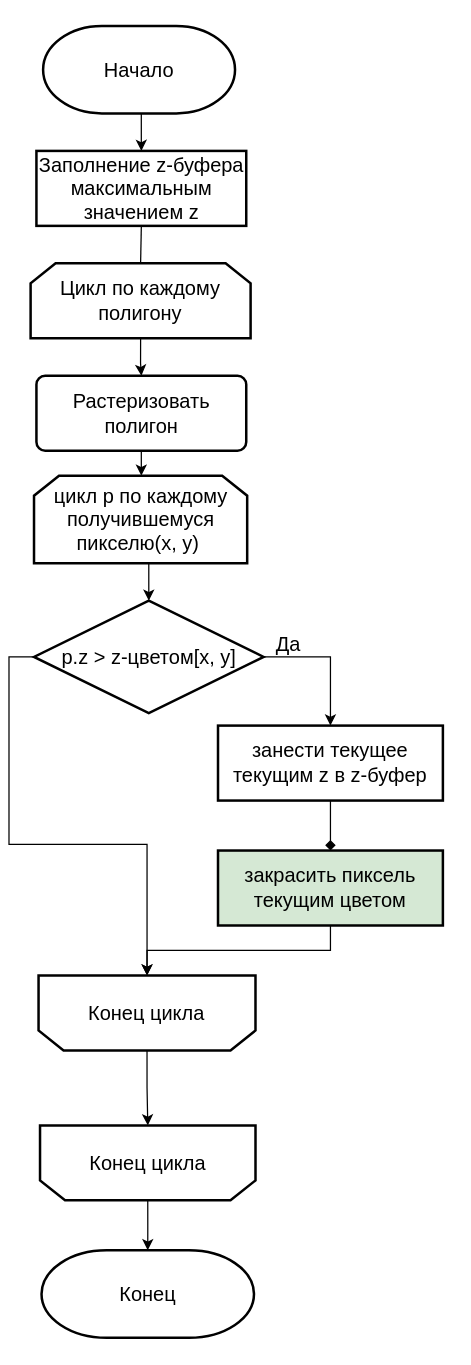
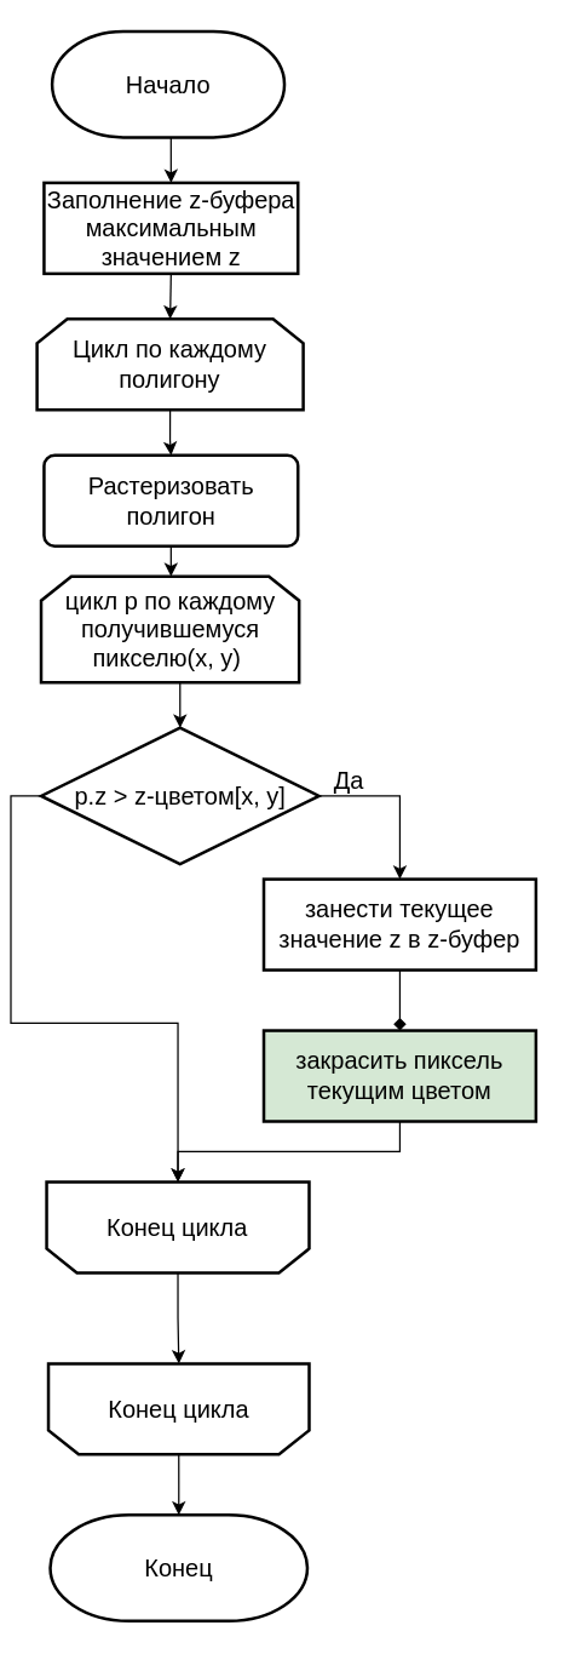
- <mxCell id="5" style="edgeStyle=orthogonalEdgeStyle;rounded=0;orthogonalLoop=1;jettySize=auto;html=1;exitX=0.5;exitY=1;exitDx=0;exitDy=0;entryX=0.5;entryY=0;entryDx=0;entryDy=0;fontSize=16;endArrow=none;" parent="1" source="6" target="8" edge="1"><mxGeometry relative="1" as="geometry" /></mxCell>
+ <mxCell id="5" style="edgeStyle=orthogonalEdgeStyle;rounded=0;orthogonalLoop=1;jettySize=auto;html=1;exitX=0.5;exitY=1;exitDx=0;exitDy=0;entryX=0.5;entryY=0;entryDx=0;entryDy=0;fontSize=16;" parent="1" source="6" target="8" edge="1"><mxGeometry relative="1" as="geometry" /></mxCell>
- <mxCell id="21" value="&lt;font style=&quot;font-size: 16px;&quot;&gt;занести текущее текущим z в z-буфер&lt;/font&gt;" style="rounded=0;whiteSpace=wrap;html=1;absoluteArcSize=1;arcSize=14;strokeWidth=2;" parent="1" vertex="1"><mxGeometry x="170" y="580" width="180" height="60" as="geometry" /></mxCell>
+ <mxCell id="21" value="&lt;font style=&quot;font-size: 16px;&quot;&gt;занести текущее значение z в z-буфер&lt;/font&gt;" style="rounded=0;whiteSpace=wrap;html=1;absoluteArcSize=1;arcSize=14;strokeWidth=2;" parent="1" vertex="1"><mxGeometry x="170" y="580" width="180" height="60" as="geometry" /></mxCell>
